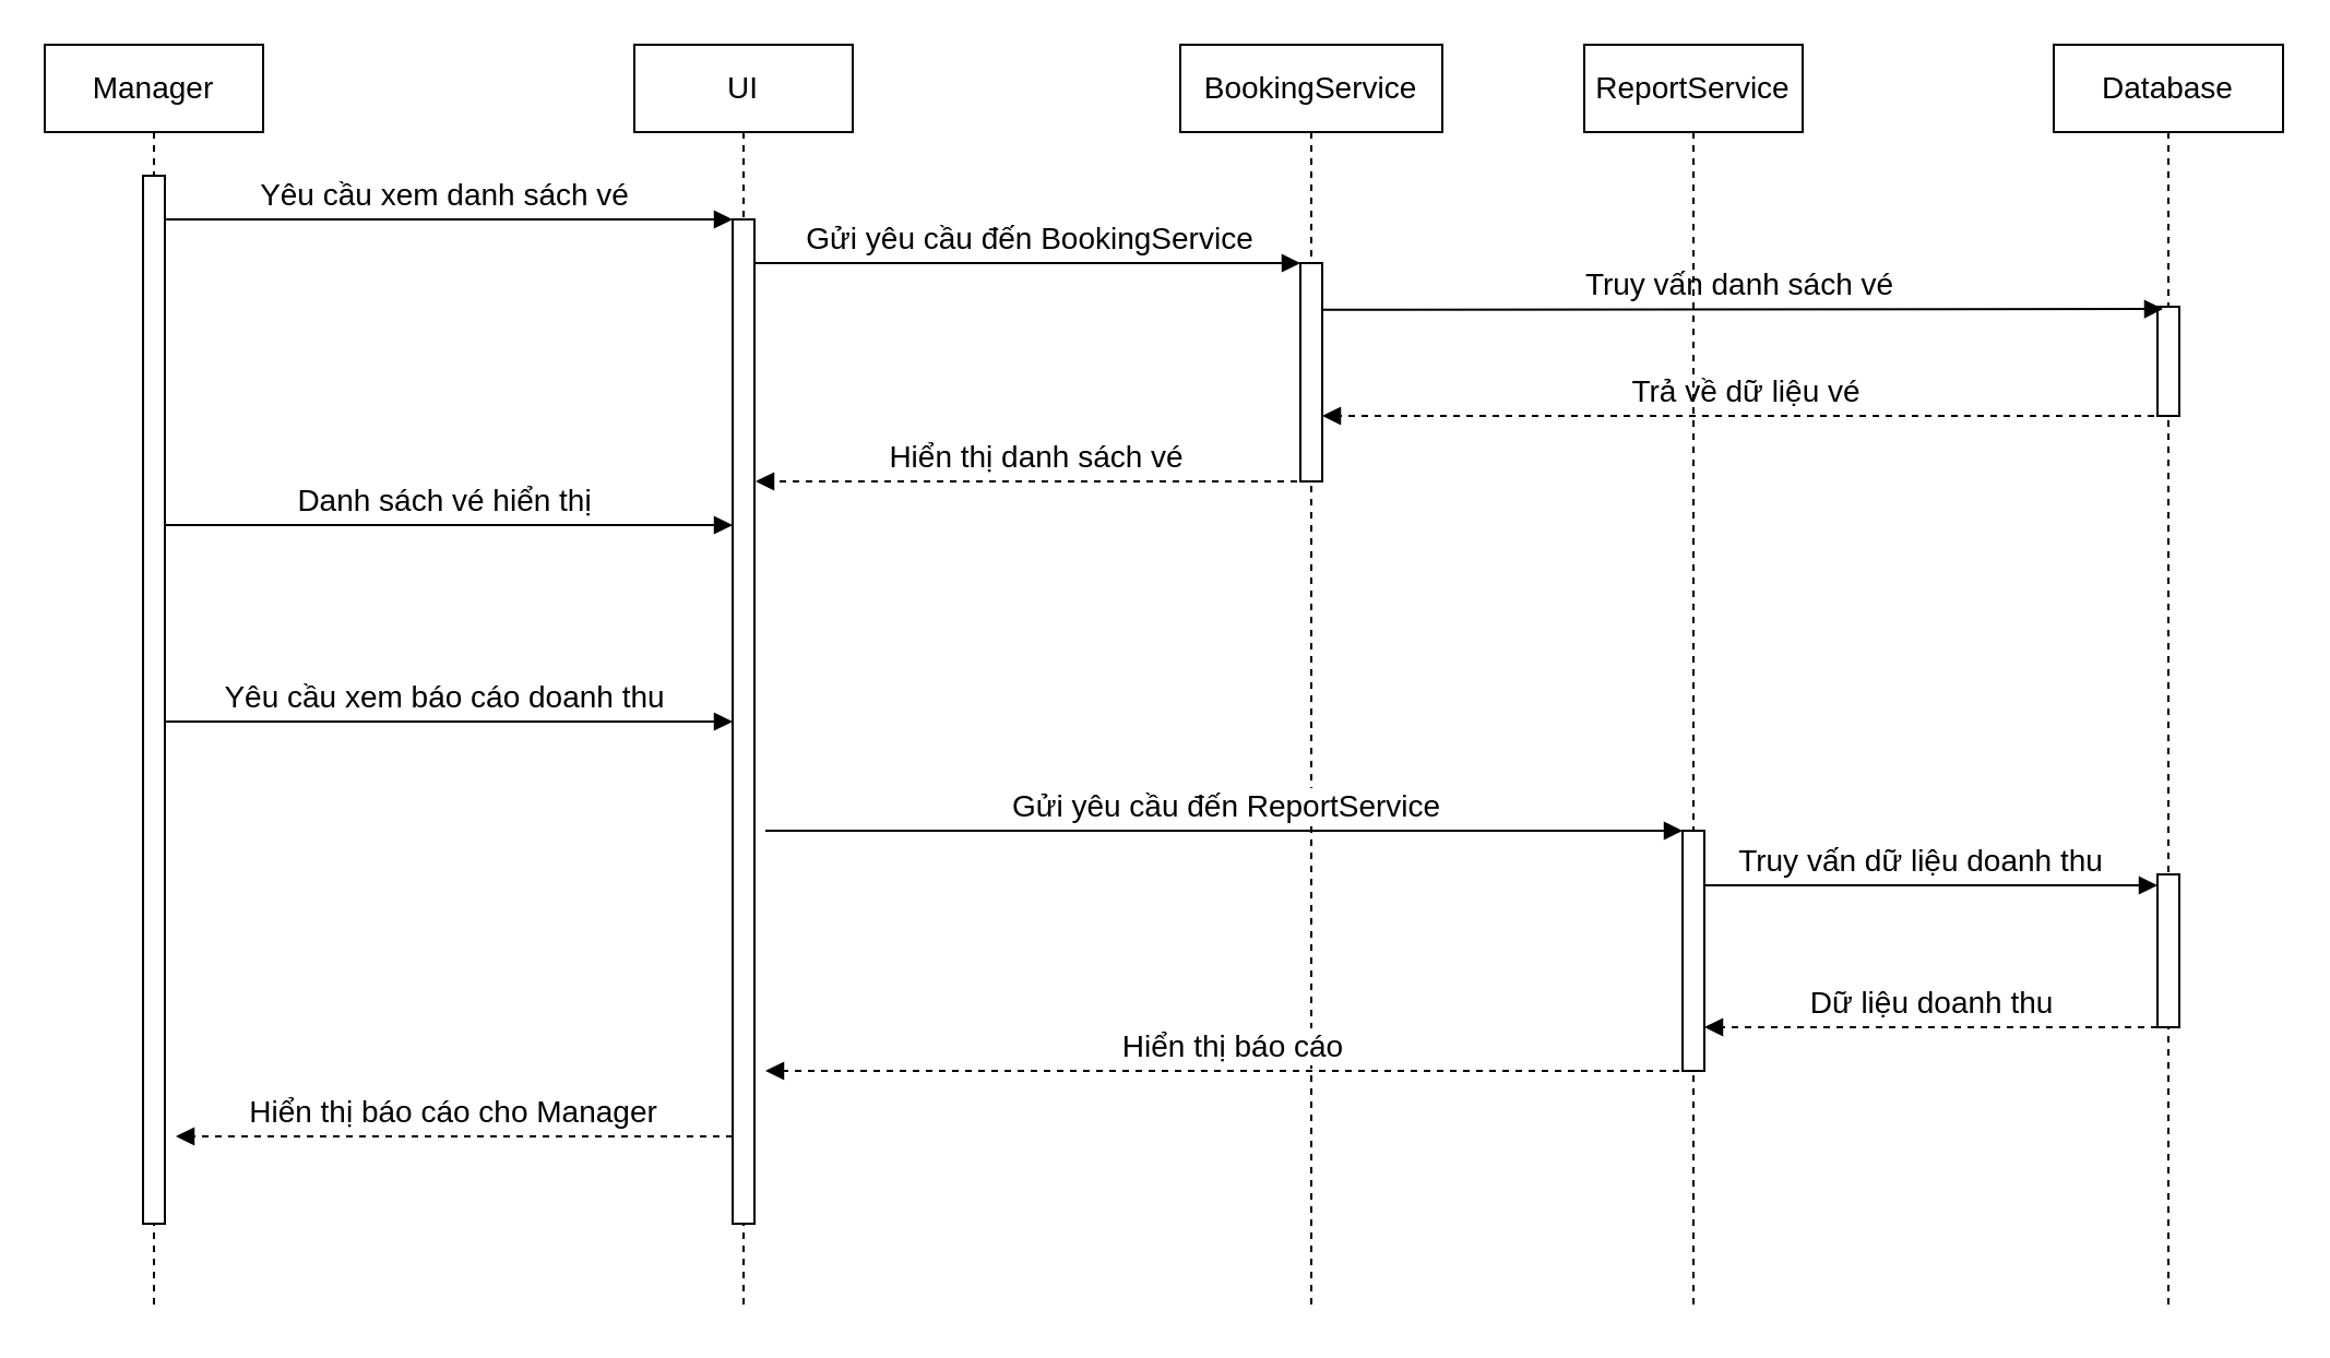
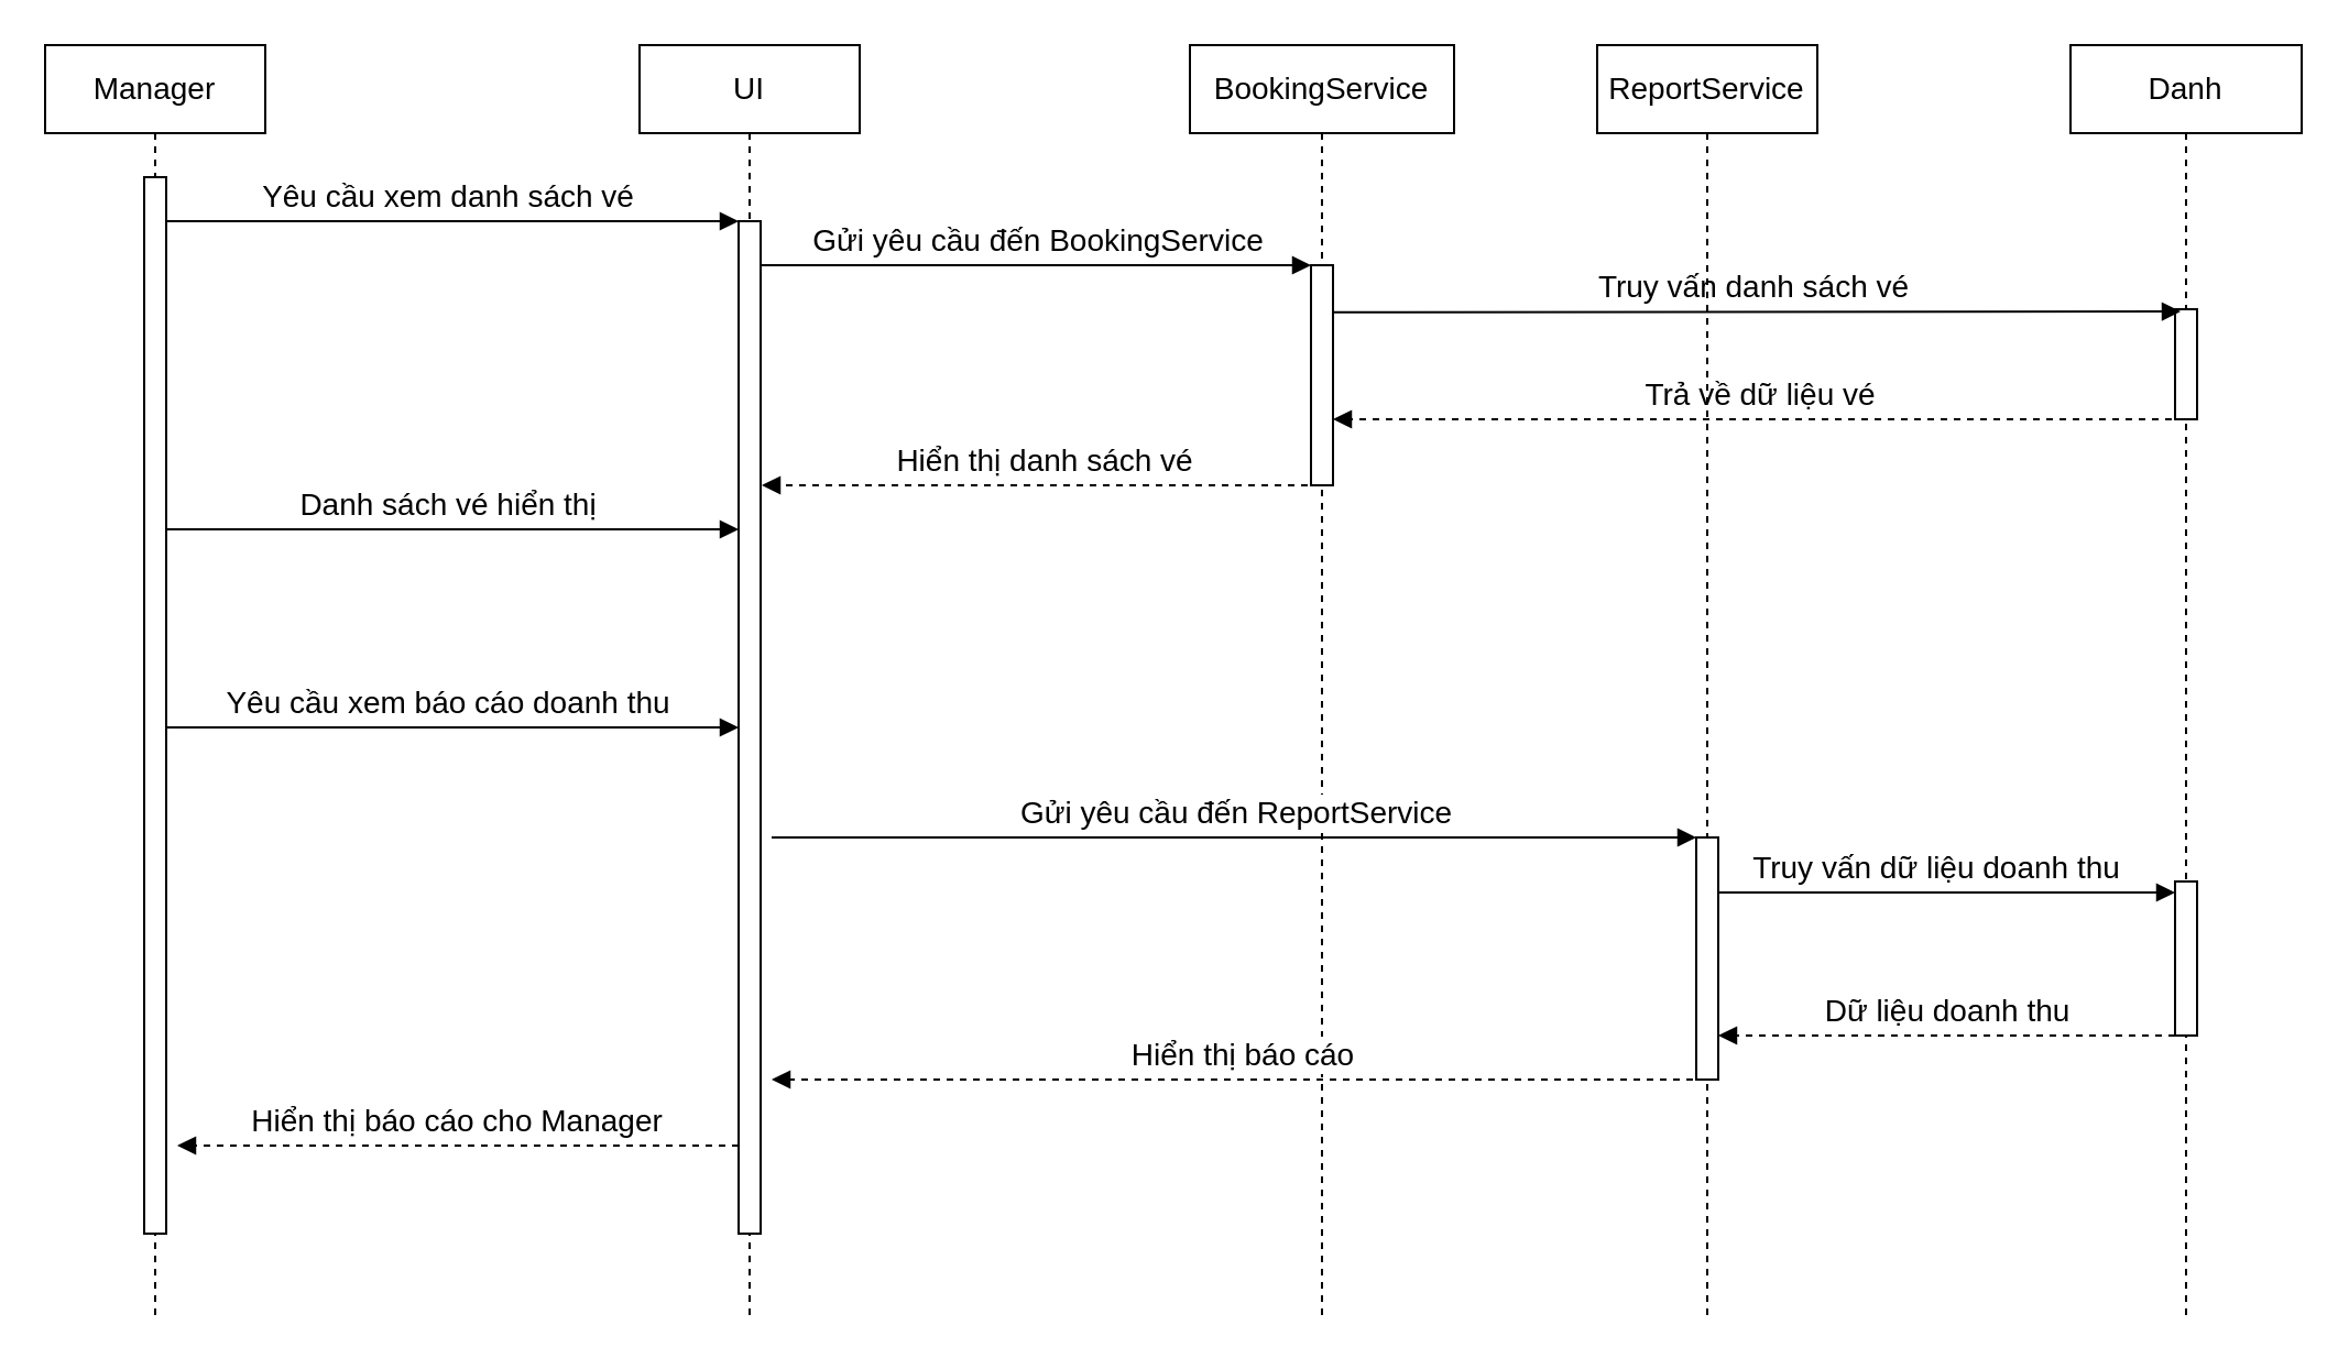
- <mxCell id="7" value="Database" style="shape=umlLifeline;perimeter=lifelinePerimeter;whiteSpace=wrap;html=1;container=0;dropTarget=0;collapsible=0;recursiveResize=0;outlineConnect=0;portConstraint=eastwest;newEdgeStyle={&quot;edgeStyle&quot;:&quot;elbowEdgeStyle&quot;,&quot;elbow&quot;:&quot;vertical&quot;,&quot;curved&quot;:0,&quot;rounded&quot;:0};fontSize=14;" vertex="1" parent="1"><mxGeometry x="940" y="20" width="105" height="580" as="geometry" /></mxCell>
+ <mxCell id="7" value="Danh" style="shape=umlLifeline;perimeter=lifelinePerimeter;whiteSpace=wrap;html=1;container=0;dropTarget=0;collapsible=0;recursiveResize=0;outlineConnect=0;portConstraint=eastwest;newEdgeStyle={&quot;edgeStyle&quot;:&quot;elbowEdgeStyle&quot;,&quot;elbow&quot;:&quot;vertical&quot;,&quot;curved&quot;:0,&quot;rounded&quot;:0};fontSize=14;" vertex="1" parent="1"><mxGeometry x="940" y="20" width="105" height="580" as="geometry" /></mxCell>
